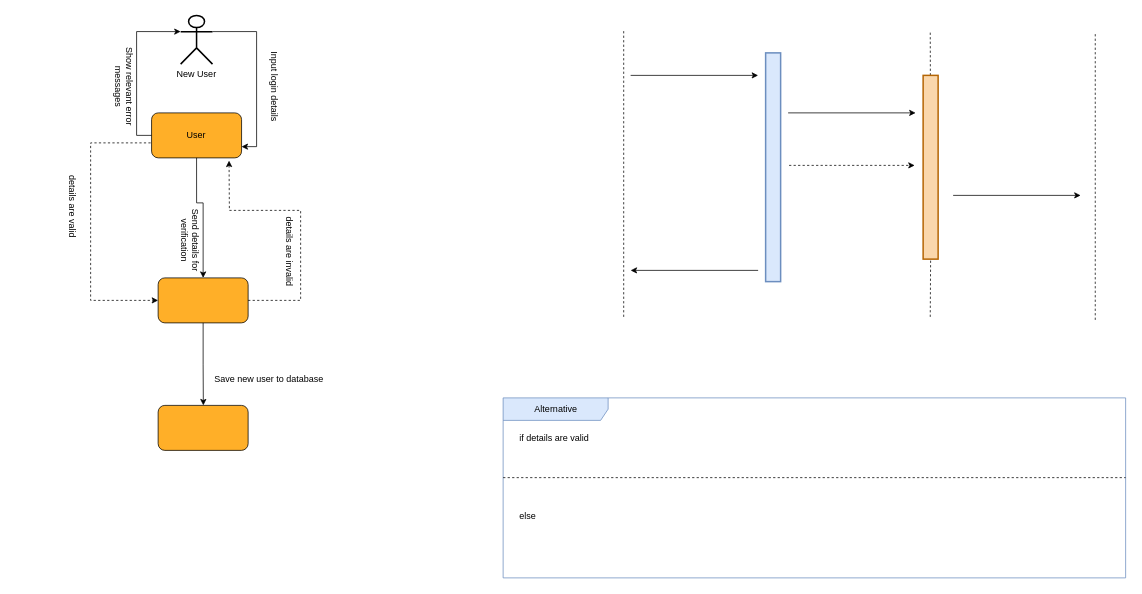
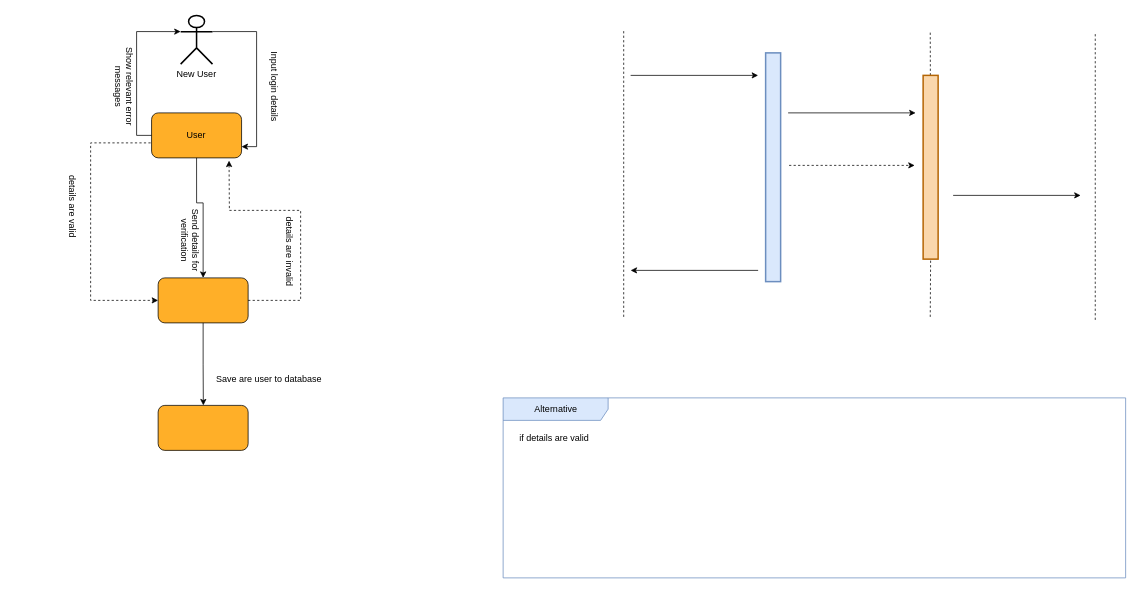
- <mxCell id="28" value="&lt;span style=&quot;background-color: rgb(255 , 255 , 255) ; font-size: 12px&quot;&gt;Save new user to database&lt;/span&gt;" style="text;html=1;strokeColor=none;fillColor=none;align=center;verticalAlign=middle;whiteSpace=wrap;rounded=0;fontSize=12;" parent="1" vertex="1"><mxGeometry x="282.5" y="490" width="150" height="30" as="geometry" /></mxCell>
+ <mxCell id="28" value="&lt;span style=&quot;background-color: rgb(255 , 255 , 255) ; font-size: 12px&quot;&gt;Save are user to database&lt;/span&gt;" style="text;html=1;strokeColor=none;fillColor=none;align=center;verticalAlign=middle;whiteSpace=wrap;rounded=0;fontSize=12;" parent="1" vertex="1"><mxGeometry x="282.5" y="490" width="150" height="30" as="geometry" /></mxCell>
- <mxCell id="31" value="else" style="line;strokeWidth=1;dashed=1;labelPosition=center;verticalLabelPosition=bottom;align=left;verticalAlign=top;spacingLeft=20;spacingTop=15;fillColor=none;fontSize=12;" parent="29" vertex="1"><mxGeometry y="83.077" width="830" height="46.523" as="geometry" /></mxCell>
